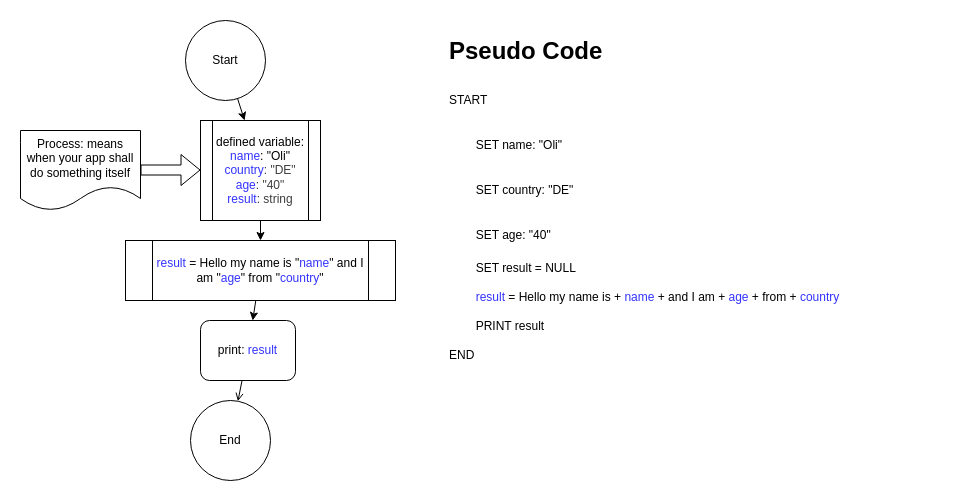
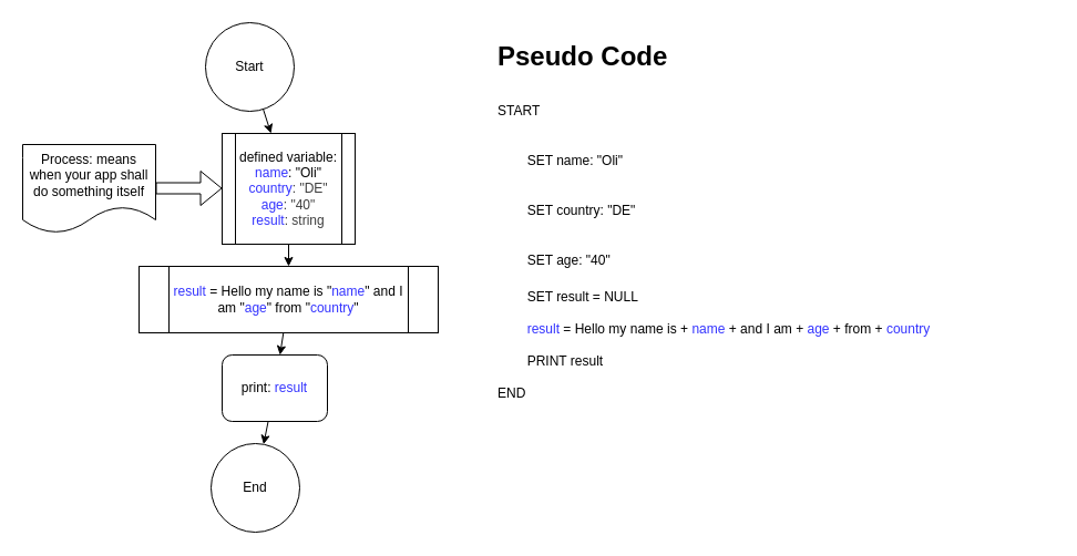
- <mxCell id="11" value="" style="edgeStyle=none;html=1;endArrow=open;" parent="1" source="12" target="4" edge="1"><mxGeometry relative="1" as="geometry" /></mxCell>
+ <mxCell id="11" value="" style="edgeStyle=none;html=1;" parent="1" source="12" target="4" edge="1"><mxGeometry relative="1" as="geometry" /></mxCell>
